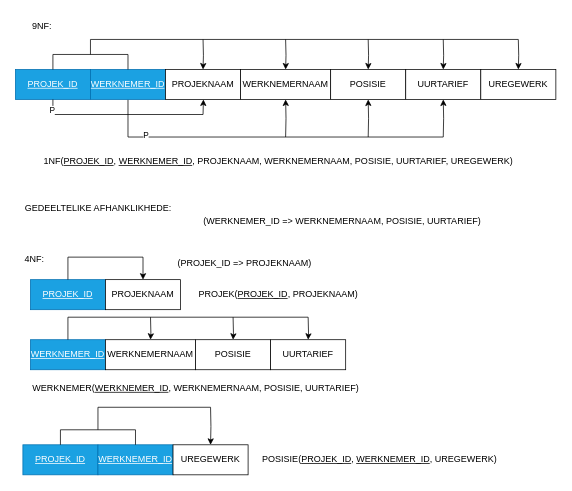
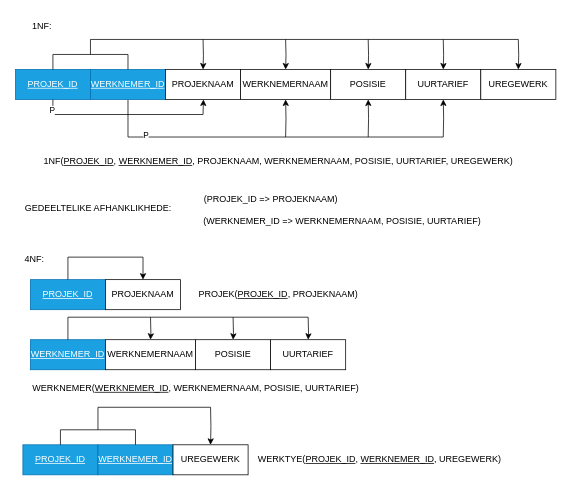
- <mxCell id="28" value="9NF:" style="text;html=1;align=center;verticalAlign=middle;resizable=0;points=[];autosize=1;strokeColor=none;fillColor=none;" vertex="1" parent="1"><mxGeometry x="30" y="20" width="50" height="30" as="geometry" /></mxCell>
+ <mxCell id="28" value="1NF:" style="text;html=1;align=center;verticalAlign=middle;resizable=0;points=[];autosize=1;strokeColor=none;fillColor=none;" vertex="1" parent="1"><mxGeometry x="30" y="20" width="50" height="30" as="geometry" /></mxCell>
- <mxCell id="26" value="(PROJEK_ID =&amp;gt; PROJEKNAAM)" style="text;html=1;align=center;verticalAlign=middle;resizable=0;points=[];autosize=1;strokeColor=none;fillColor=none;" vertex="1" parent="1"><mxGeometry x="225" y="335" width="200" height="30" as="geometry" /></mxCell>
+ <mxCell id="26" value="(PROJEK_ID =&amp;gt; PROJEKNAAM)" style="text;html=1;align=center;verticalAlign=middle;resizable=0;points=[];autosize=1;strokeColor=none;fillColor=none;" vertex="1" parent="1"><mxGeometry x="260" y="250" width="200" height="30" as="geometry" /></mxCell>
- <mxCell id="49" value="POSISIE(&lt;u&gt;PROJEK_ID&lt;/u&gt;, &lt;u&gt;WERKNEMER_ID&lt;/u&gt;, UREGEWERK)" style="text;html=1;align=center;verticalAlign=middle;resizable=0;points=[];autosize=1;strokeColor=none;fillColor=none;" vertex="1" parent="1"><mxGeometry x="330" y="597" width="350" height="30" as="geometry" /></mxCell>
+ <mxCell id="49" value="WERKTYE(&lt;u&gt;PROJEK_ID&lt;/u&gt;, &lt;u&gt;WERKNEMER_ID&lt;/u&gt;, UREGEWERK)" style="text;html=1;align=center;verticalAlign=middle;resizable=0;points=[];autosize=1;strokeColor=none;fillColor=none;" vertex="1" parent="1"><mxGeometry x="330" y="597" width="350" height="30" as="geometry" /></mxCell>
